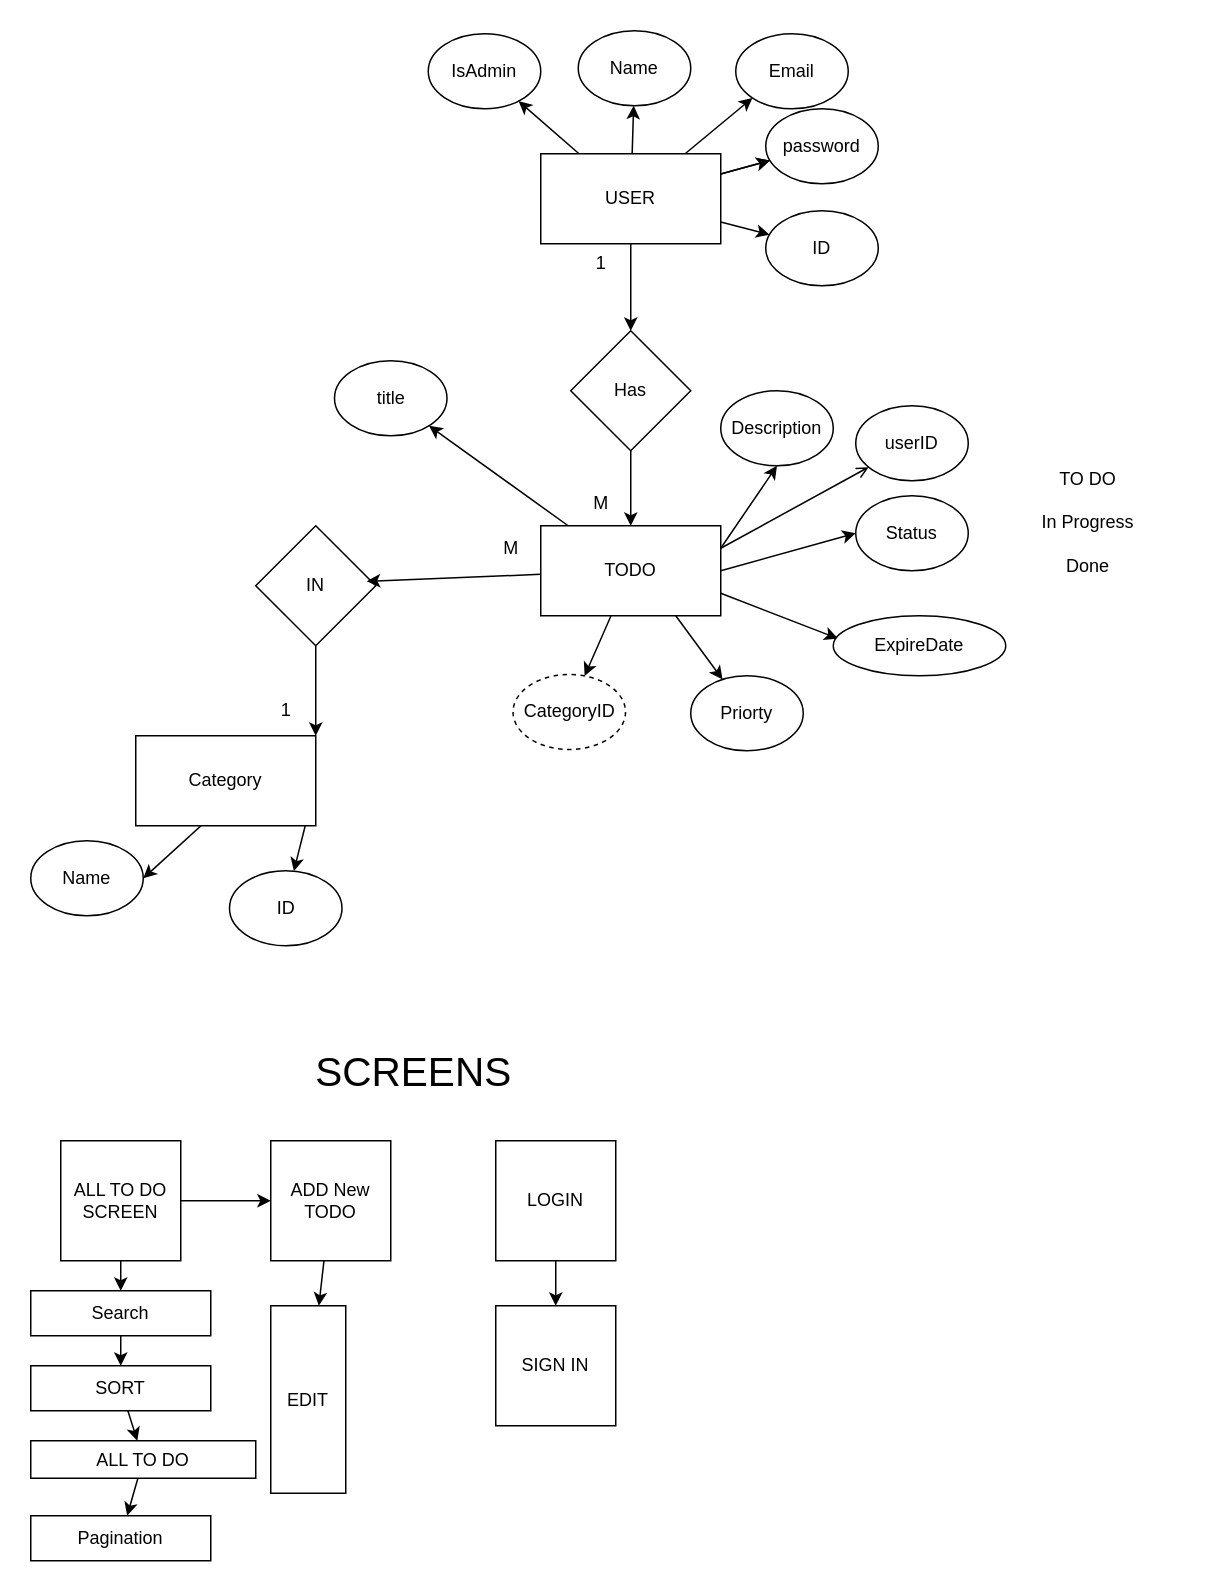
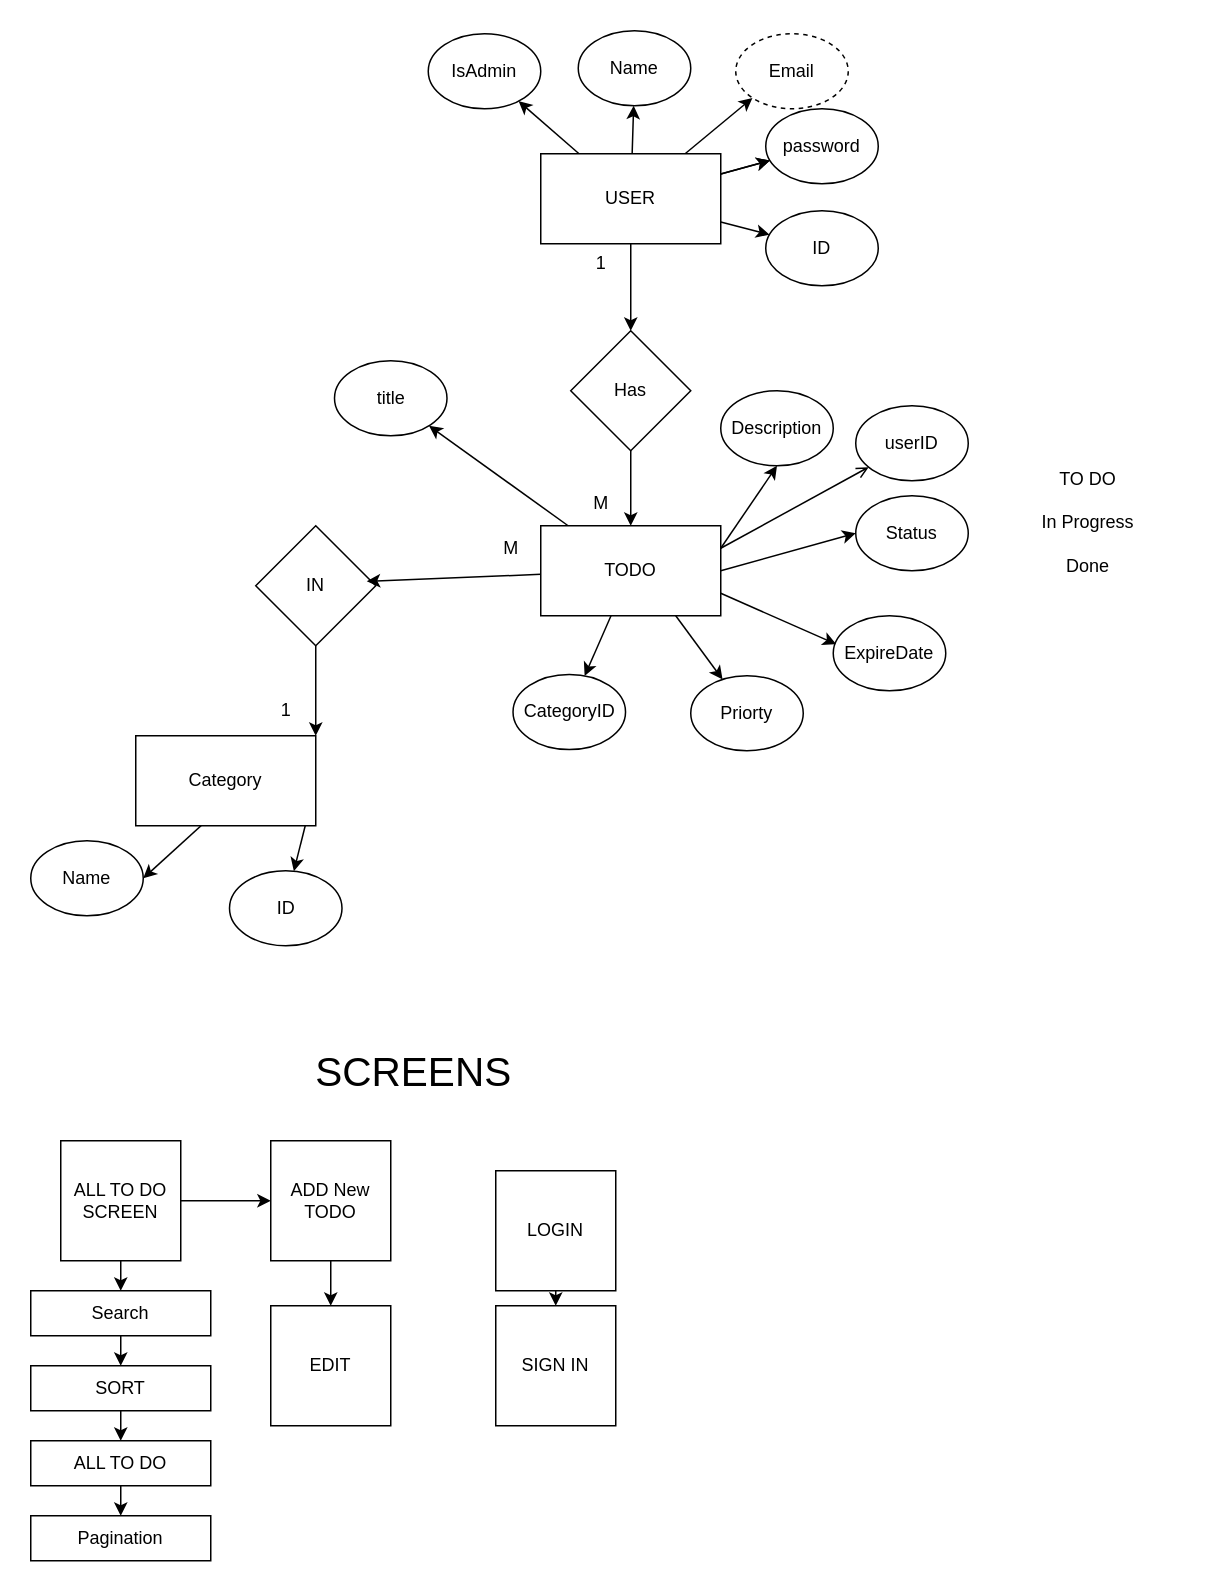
- <mxCell id="61" value="Email" style="ellipse;whiteSpace=wrap;html=1;" vertex="1" parent="1"><mxGeometry x="490" y="22" width="75" height="50" as="geometry" /></mxCell>
+ <mxCell id="61" value="Email" style="ellipse;whiteSpace=wrap;html=1;dashed=1;" vertex="1" parent="1"><mxGeometry x="490" y="22" width="75" height="50" as="geometry" /></mxCell>
- <mxCell id="13" value="ExpireDate" style="ellipse;whiteSpace=wrap;html=1;" parent="1" vertex="1"><mxGeometry x="555" y="410" width="115" height="40" as="geometry" /></mxCell>
+ <mxCell id="13" value="ExpireDate" style="ellipse;whiteSpace=wrap;html=1;" parent="1" vertex="1"><mxGeometry x="555" y="410" width="75" height="50" as="geometry" /></mxCell>
- <mxCell id="58" value="CategoryID" style="ellipse;whiteSpace=wrap;html=1;dashed=1;" parent="1" vertex="1"><mxGeometry x="341.52" y="449.17" width="75" height="50" as="geometry" /></mxCell>
+ <mxCell id="58" value="CategoryID" style="ellipse;whiteSpace=wrap;html=1;" parent="1" vertex="1"><mxGeometry x="341.52" y="449.17" width="75" height="50" as="geometry" /></mxCell>
- <mxCell id="33" value="LOGIN" style="whiteSpace=wrap;html=1;aspect=fixed;" parent="1" vertex="1"><mxGeometry x="330" y="760" width="80" height="80" as="geometry" /></mxCell>
+ <mxCell id="33" value="LOGIN" style="whiteSpace=wrap;html=1;aspect=fixed;" parent="1" vertex="1"><mxGeometry x="330" y="780" width="80" height="80" as="geometry" /></mxCell>
- <mxCell id="30" value="EDIT" style="whiteSpace=wrap;html=1;aspect=fixed;" parent="1" vertex="1"><mxGeometry x="180" y="870" width="50" height="125" as="geometry" /></mxCell>
+ <mxCell id="30" value="EDIT" style="whiteSpace=wrap;html=1;aspect=fixed;" parent="1" vertex="1"><mxGeometry x="180" y="870" width="80" height="80" as="geometry" /></mxCell>
- <mxCell id="40" value="ALL TO DO" style="whiteSpace=wrap;html=1;" parent="1" vertex="1"><mxGeometry x="20" y="960" width="150" height="25" as="geometry" /></mxCell>
+ <mxCell id="40" value="ALL TO DO" style="whiteSpace=wrap;html=1;" parent="1" vertex="1"><mxGeometry x="20" y="960" width="120" height="30" as="geometry" /></mxCell>
